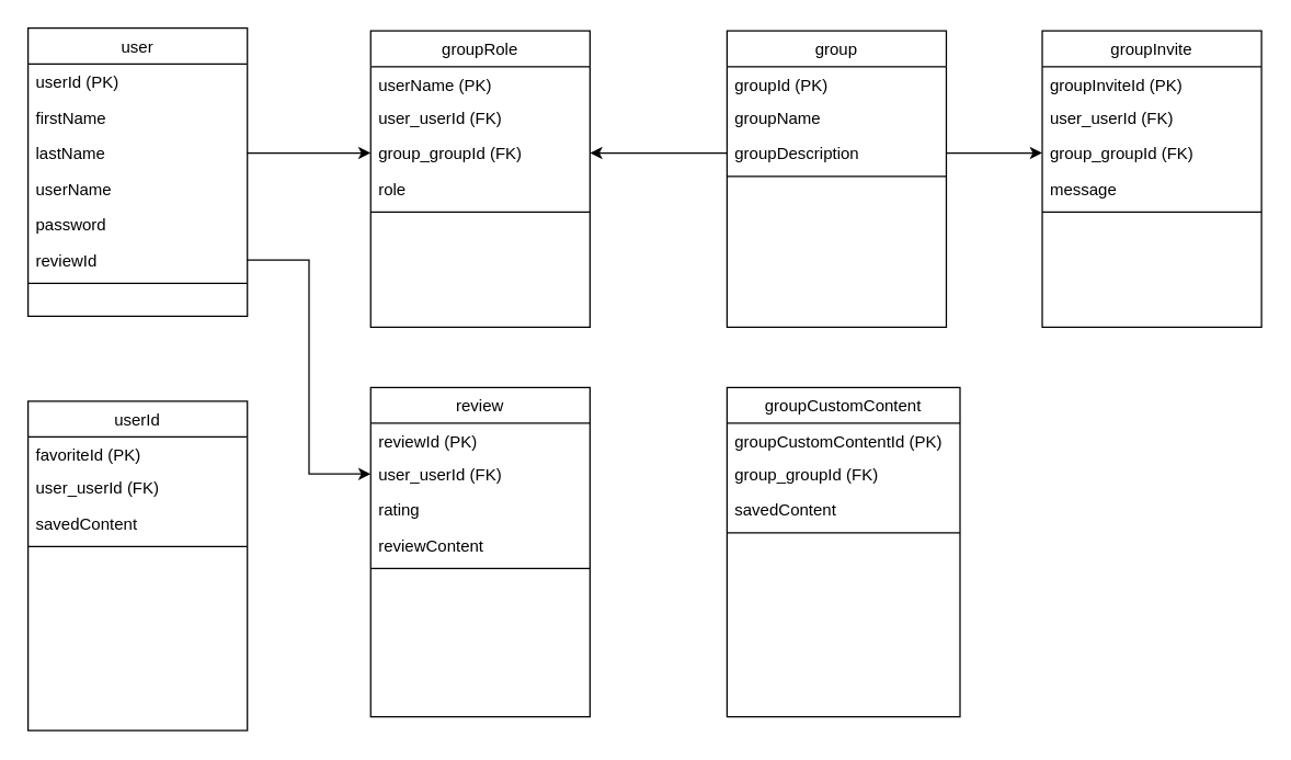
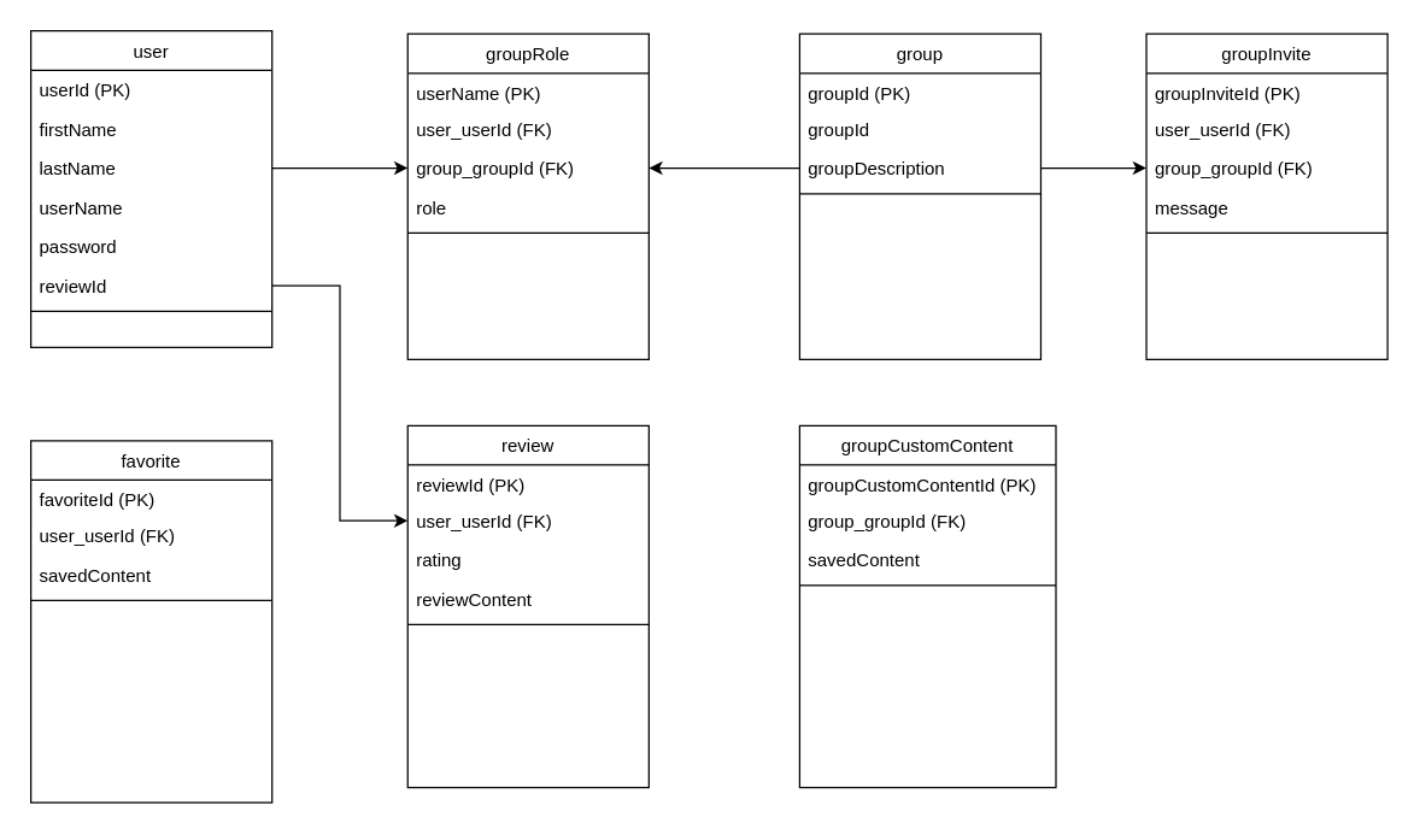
- <mxCell id="12" value="groupName" style="text;align=left;verticalAlign=top;spacingLeft=4;spacingRight=4;overflow=hidden;rotatable=0;points=[[0,0.5],[1,0.5]];portConstraint=eastwest;rounded=0;shadow=0;html=0;" parent="10" vertex="1"><mxGeometry y="50" width="160" height="26" as="geometry" /></mxCell>
+ <mxCell id="12" value="groupId" style="text;align=left;verticalAlign=top;spacingLeft=4;spacingRight=4;overflow=hidden;rotatable=0;points=[[0,0.5],[1,0.5]];portConstraint=eastwest;rounded=0;shadow=0;html=0;" parent="10" vertex="1"><mxGeometry y="50" width="160" height="26" as="geometry" /></mxCell>
- <mxCell id="33" value="userId" style="swimlane;fontStyle=0;align=center;verticalAlign=top;childLayout=stackLayout;horizontal=1;startSize=26;horizontalStack=0;resizeParent=1;resizeLast=0;collapsible=1;marginBottom=0;rounded=0;shadow=0;strokeWidth=1;" vertex="1" parent="1"><mxGeometry x="20" y="292" width="160" height="240" as="geometry"><mxRectangle x="550" y="140" width="160" height="26" as="alternateBounds" /></mxGeometry></mxCell>
+ <mxCell id="33" value="favorite" style="swimlane;fontStyle=0;align=center;verticalAlign=top;childLayout=stackLayout;horizontal=1;startSize=26;horizontalStack=0;resizeParent=1;resizeLast=0;collapsible=1;marginBottom=0;rounded=0;shadow=0;strokeWidth=1;" vertex="1" parent="1"><mxGeometry x="20" y="292" width="160" height="240" as="geometry"><mxRectangle x="550" y="140" width="160" height="26" as="alternateBounds" /></mxGeometry></mxCell>
